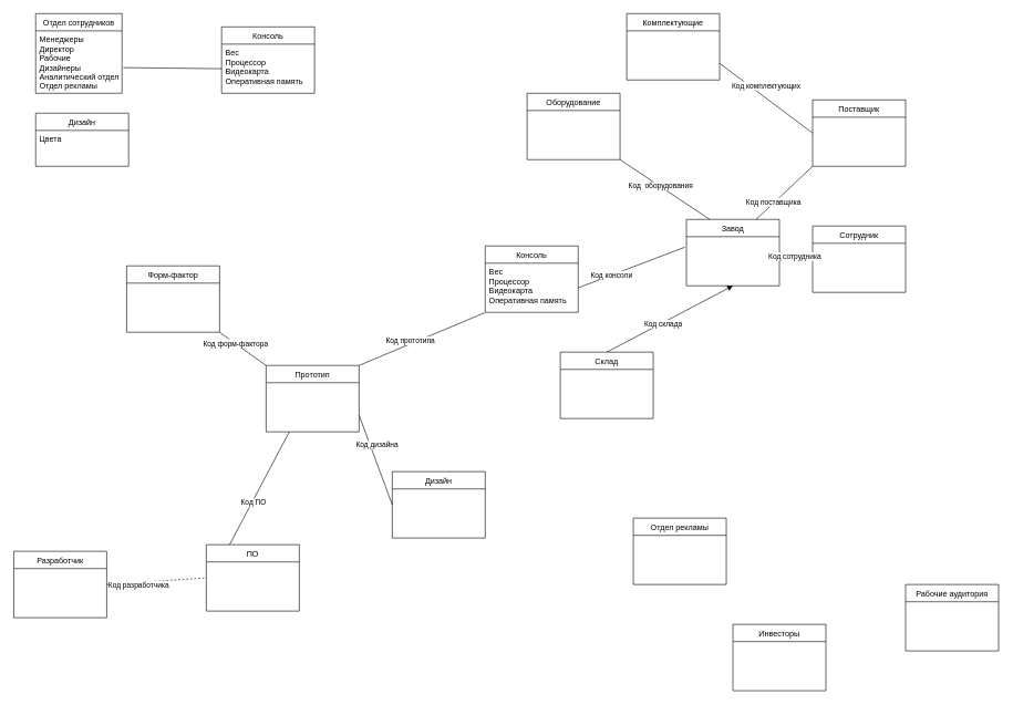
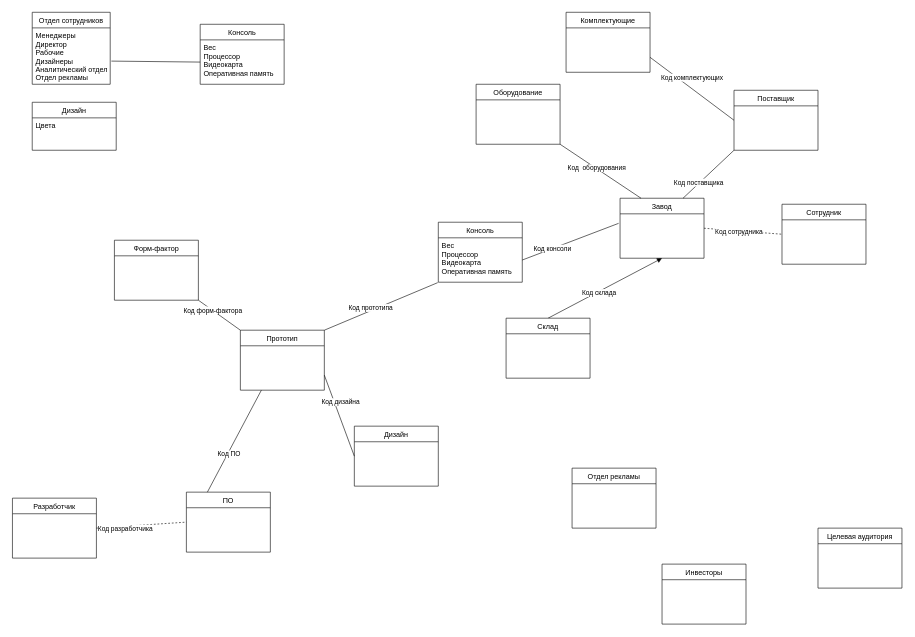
- <mxCell id="14" value="Сотрудник" style="swimlane;fontStyle=0;childLayout=stackLayout;horizontal=1;startSize=26;horizontalStack=0;resizeParent=1;resizeParentMax=0;resizeLast=0;collapsible=1;marginBottom=0;" vertex="1" parent="1"><mxGeometry x="1223" y="340" width="140" height="100" as="geometry" /></mxCell>
+ <mxCell id="14" value="Сотрудник" style="swimlane;fontStyle=0;childLayout=stackLayout;horizontal=1;startSize=26;horizontalStack=0;resizeParent=1;resizeParentMax=0;resizeLast=0;collapsible=1;marginBottom=0;" vertex="1" parent="1"><mxGeometry x="1303" y="340" width="140" height="100" as="geometry" /></mxCell>
- <mxCell id="44" value="Рабочие аудитория" style="swimlane;fontStyle=0;childLayout=stackLayout;horizontal=1;startSize=26;horizontalStack=0;resizeParent=1;resizeParentMax=0;resizeLast=0;collapsible=1;marginBottom=0;" vertex="1" parent="1"><mxGeometry x="1363" y="880" width="140" height="100" as="geometry" /></mxCell>
+ <mxCell id="44" value="Целевая аудитория" style="swimlane;fontStyle=0;childLayout=stackLayout;horizontal=1;startSize=26;horizontalStack=0;resizeParent=1;resizeParentMax=0;resizeLast=0;collapsible=1;marginBottom=0;" vertex="1" parent="1"><mxGeometry x="1363" y="880" width="140" height="100" as="geometry" /></mxCell>
